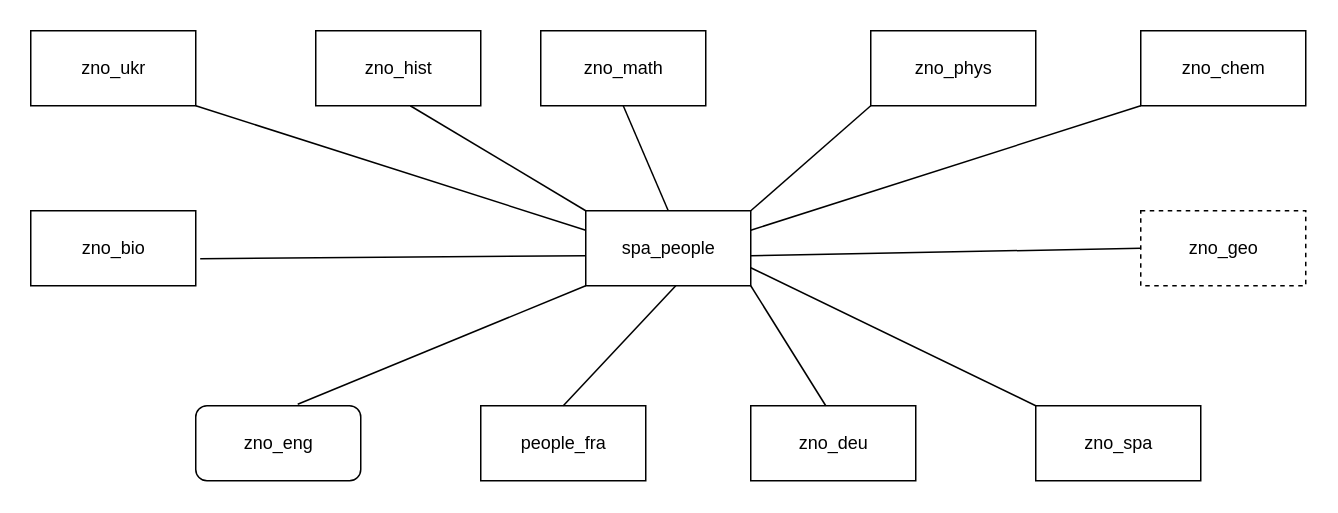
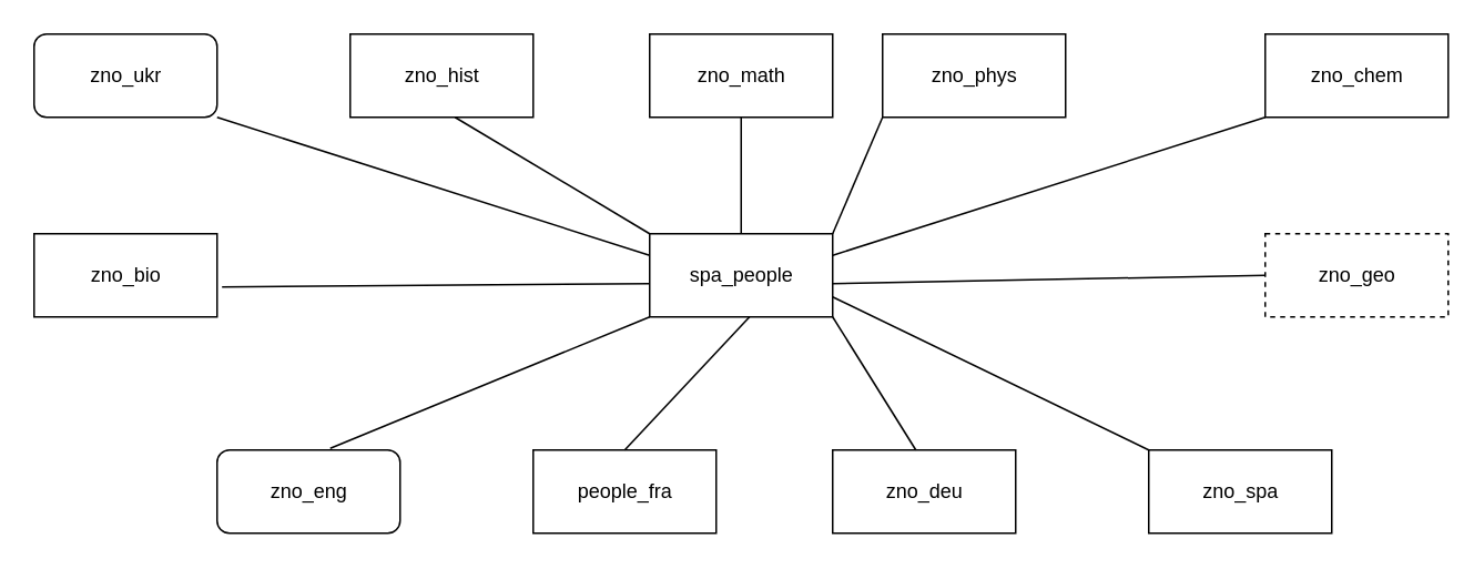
- <mxCell id="2" value="zno_ukr" style="html=1;" vertex="1" parent="1"><mxGeometry x="20" y="20" width="110" height="50" as="geometry" /></mxCell>
+ <mxCell id="2" value="zno_ukr" style="html=1;rounded=1;" vertex="1" parent="1"><mxGeometry x="20" y="20" width="110" height="50" as="geometry" /></mxCell>
- <mxCell id="8" value="zno_math" style="html=1;" vertex="1" parent="1"><mxGeometry x="360" y="20" width="110" height="50" as="geometry" /></mxCell>
+ <mxCell id="8" value="zno_math" style="html=1;" vertex="1" parent="1"><mxGeometry x="390" y="20" width="110" height="50" as="geometry" /></mxCell>
- <mxCell id="7" value="zno_phys" style="html=1;" vertex="1" parent="1"><mxGeometry x="580" y="20" width="110" height="50" as="geometry" /></mxCell>
+ <mxCell id="7" value="zno_phys" style="html=1;" vertex="1" parent="1"><mxGeometry x="530" y="20" width="110" height="50" as="geometry" /></mxCell>
